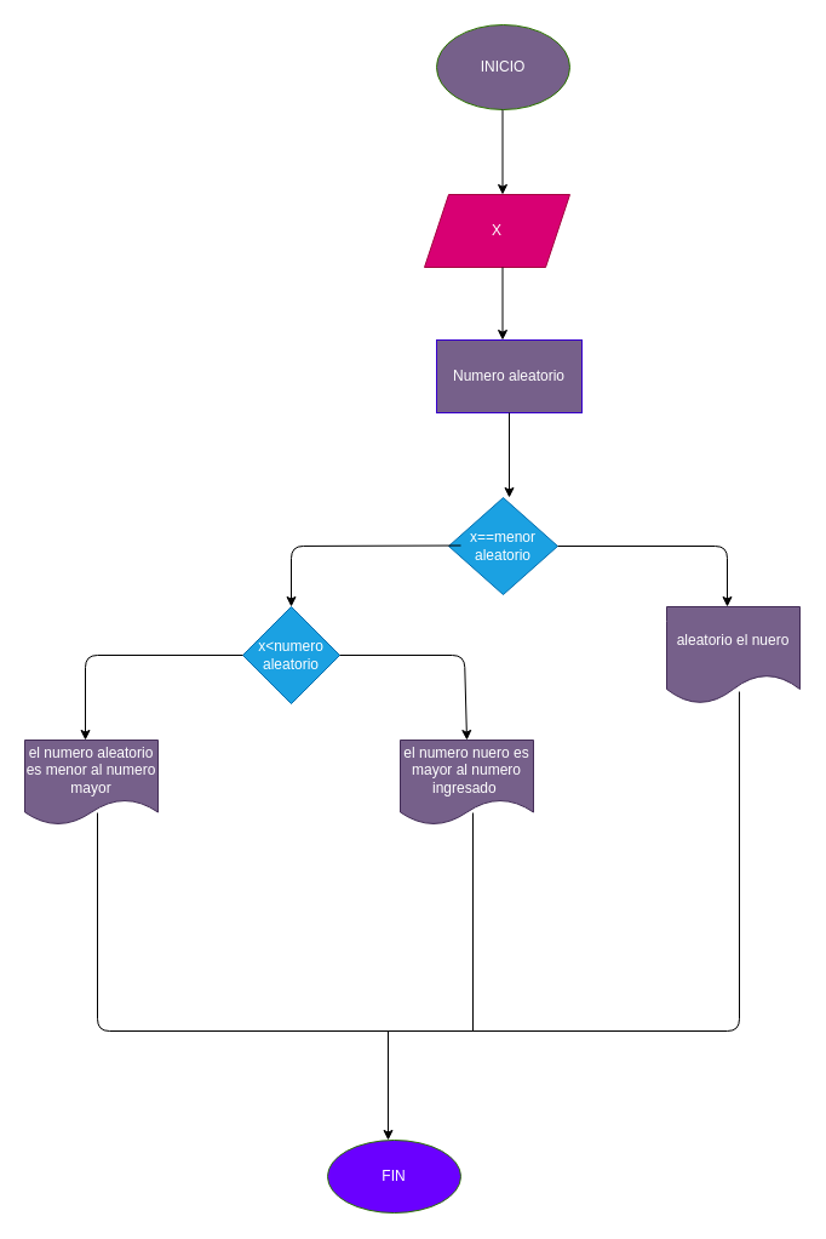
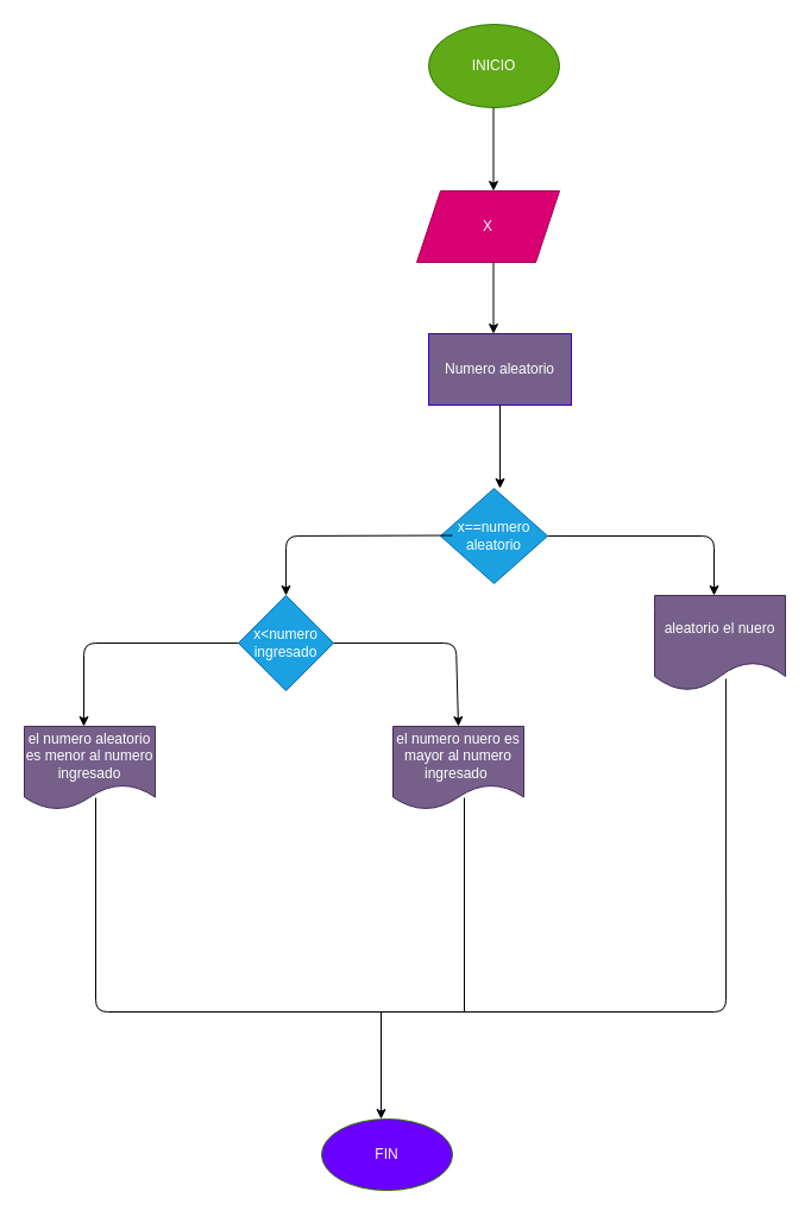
- <mxCell id="2" value="INICIO" style="ellipse;whiteSpace=wrap;html=1;fillColor=#76608a;fontColor=#ffffff;strokeColor=#2D7600;" parent="1" vertex="1"><mxGeometry x="360" y="20" width="110" height="70" as="geometry" /></mxCell>
+ <mxCell id="2" value="INICIO" style="ellipse;whiteSpace=wrap;html=1;fillColor=#60a917;fontColor=#ffffff;strokeColor=#2D7600;" parent="1" vertex="1"><mxGeometry x="360" y="20" width="110" height="70" as="geometry" /></mxCell>
- <mxCell id="8" value="x==menor aleatorio" style="rhombus;whiteSpace=wrap;html=1;fillColor=#1ba1e2;fontColor=#ffffff;strokeColor=#006EAF;" parent="1" vertex="1"><mxGeometry x="370" y="410" width="90" height="80" as="geometry" /></mxCell>
+ <mxCell id="8" value="x==numero aleatorio" style="rhombus;whiteSpace=wrap;html=1;fillColor=#1ba1e2;fontColor=#ffffff;strokeColor=#006EAF;" parent="1" vertex="1"><mxGeometry x="370" y="410" width="90" height="80" as="geometry" /></mxCell>
- <mxCell id="12" value="x&amp;lt;numero aleatorio" style="rhombus;whiteSpace=wrap;html=1;fillColor=#1ba1e2;fontColor=#ffffff;strokeColor=#006EAF;" parent="1" vertex="1"><mxGeometry x="200" y="500" width="80" height="80" as="geometry" /></mxCell>
+ <mxCell id="12" value="x&amp;lt;numero ingresado" style="rhombus;whiteSpace=wrap;html=1;fillColor=#1ba1e2;fontColor=#ffffff;strokeColor=#006EAF;" parent="1" vertex="1"><mxGeometry x="200" y="500" width="80" height="80" as="geometry" /></mxCell>
- <mxCell id="14" value="el numero aleatorio es menor al numero mayor" style="shape=document;whiteSpace=wrap;html=1;boundedLbl=1;fillColor=#76608a;fontColor=#ffffff;strokeColor=#432D57;" parent="1" vertex="1"><mxGeometry x="20" y="610" width="110" height="70" as="geometry" /></mxCell>
+ <mxCell id="14" value="el numero aleatorio es menor al numero ingresado" style="shape=document;whiteSpace=wrap;html=1;boundedLbl=1;fillColor=#76608a;fontColor=#ffffff;strokeColor=#432D57;" parent="1" vertex="1"><mxGeometry x="20" y="610" width="110" height="70" as="geometry" /></mxCell>
